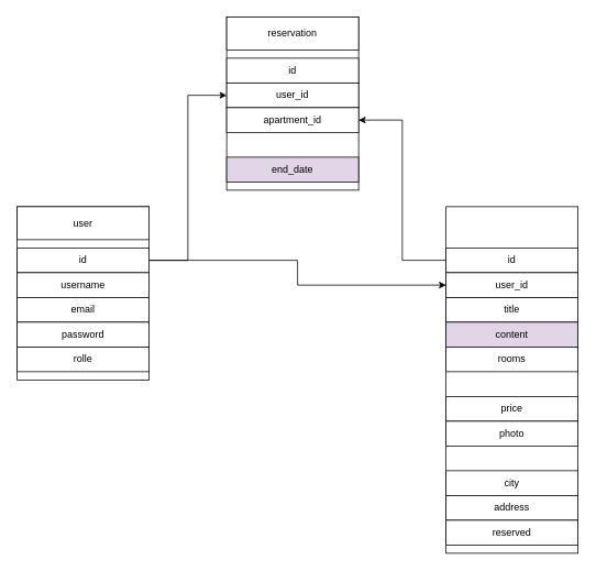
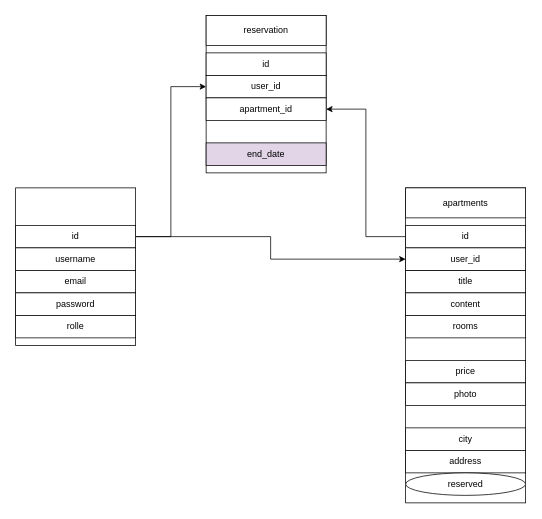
- <mxCell id="3" value="user" style="rounded=0;whiteSpace=wrap;html=1;" vertex="1" parent="1"><mxGeometry x="20" y="250" width="160" height="40" as="geometry" /></mxCell>
+ <mxCell id="11" value="apartments" style="rounded=0;whiteSpace=wrap;html=1;" vertex="1" parent="1"><mxGeometry x="540" y="250" width="160" height="40" as="geometry" /></mxCell>
- <mxCell id="15" value="content" style="rounded=0;whiteSpace=wrap;html=1;fillColor=#e1d5e7;" vertex="1" parent="1"><mxGeometry x="540" y="390" width="160" height="30" as="geometry" /></mxCell>
+ <mxCell id="15" value="content" style="rounded=0;whiteSpace=wrap;html=1;" vertex="1" parent="1"><mxGeometry x="540" y="390" width="160" height="30" as="geometry" /></mxCell>
- <mxCell id="23" value="reserved" style="rounded=0;whiteSpace=wrap;html=1;" vertex="1" parent="1"><mxGeometry x="540" y="630" width="160" height="30" as="geometry" /></mxCell>
+ <mxCell id="23" value="reserved" style="ellipse;whiteSpace=wrap;html=1;" vertex="1" parent="1"><mxGeometry x="540" y="630" width="160" height="30" as="geometry" /></mxCell>
